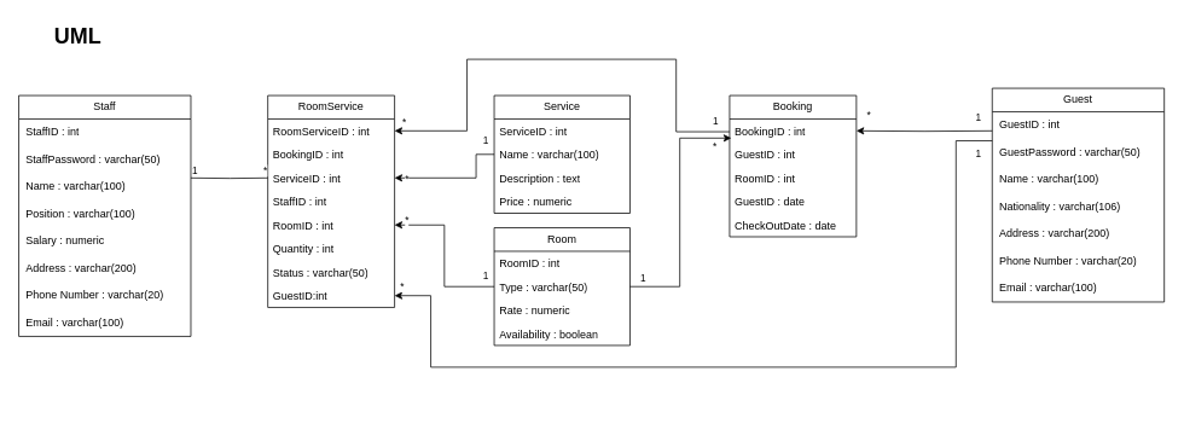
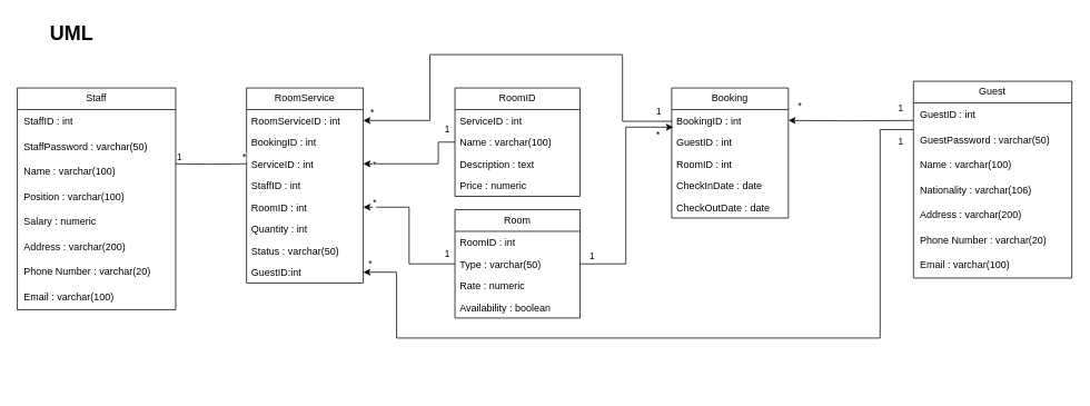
- <mxCell id="20" value="Service" style="swimlane;fontStyle=0;childLayout=stackLayout;horizontal=1;startSize=26;fillColor=none;horizontalStack=0;resizeParent=1;resizeParentMax=0;resizeLast=0;collapsible=1;marginBottom=0;whiteSpace=wrap;html=1;" parent="1" vertex="1"><mxGeometry x="545" y="105" width="150" height="130" as="geometry" /></mxCell>
+ <mxCell id="20" value="RoomID" style="swimlane;fontStyle=0;childLayout=stackLayout;horizontal=1;startSize=26;fillColor=none;horizontalStack=0;resizeParent=1;resizeParentMax=0;resizeLast=0;collapsible=1;marginBottom=0;whiteSpace=wrap;html=1;" parent="1" vertex="1"><mxGeometry x="545" y="105" width="150" height="130" as="geometry" /></mxCell>
- <mxCell id="35" value="GuestID : date" style="text;strokeColor=none;fillColor=none;align=left;verticalAlign=top;spacingLeft=4;spacingRight=4;overflow=hidden;rotatable=0;points=[[0,0.5],[1,0.5]];portConstraint=eastwest;whiteSpace=wrap;html=1;" parent="31" vertex="1"><mxGeometry y="104" width="140" height="26" as="geometry" /></mxCell>
+ <mxCell id="35" value="CheckInDate : date" style="text;strokeColor=none;fillColor=none;align=left;verticalAlign=top;spacingLeft=4;spacingRight=4;overflow=hidden;rotatable=0;points=[[0,0.5],[1,0.5]];portConstraint=eastwest;whiteSpace=wrap;html=1;" parent="31" vertex="1"><mxGeometry y="104" width="140" height="26" as="geometry" /></mxCell>
